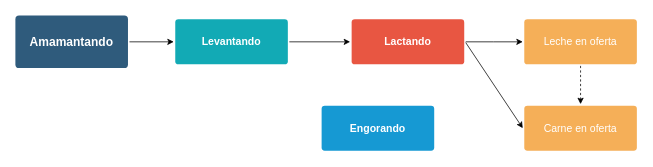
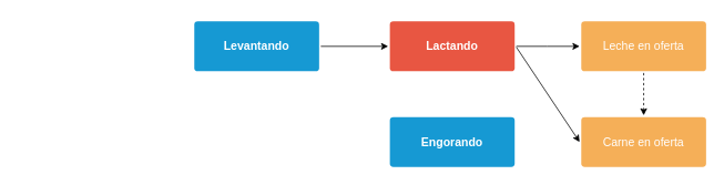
- <mxCell id="3" value="Amamantando" style="rounded=1;whiteSpace=wrap;html=1;shadow=0;labelBackgroundColor=none;strokeColor=none;strokeWidth=3;fillColor=#2F5B7C;fontFamily=Helvetica;fontSize=16;fontColor=#FFFFFF;align=center;fontStyle=1;spacing=5;arcSize=7;perimeterSpacing=2;" parent="1" vertex="1"><mxGeometry x="20" y="20" width="150" height="70" as="geometry" /></mxCell>
- <mxCell id="2" style="edgeStyle=orthogonalEdgeStyle;rounded=0;orthogonalLoop=1;jettySize=auto;html=1;exitX=1;exitY=0.5;exitDx=0;exitDy=0;entryX=0;entryY=0.5;entryDx=0;entryDy=0;fontColor=#FFFFFF;" edge="1" parent="1" source="3" target="11"><mxGeometry relative="1" as="geometry" /></mxCell>
- <mxCell id="11" value="Levantando" style="rounded=1;whiteSpace=wrap;html=1;shadow=0;labelBackgroundColor=none;strokeColor=none;strokeWidth=3;fillColor=#12aab5;fontFamily=Helvetica;fontSize=14;fontColor=#FFFFFF;align=center;spacing=5;fontStyle=1;arcSize=7;perimeterSpacing=2;" parent="1" vertex="1"><mxGeometry x="233" y="25" width="150" height="60" as="geometry" /></mxCell>
+ <mxCell id="11" value="Levantando" style="rounded=1;whiteSpace=wrap;html=1;shadow=0;labelBackgroundColor=none;strokeColor=none;strokeWidth=3;fillColor=#1699d3;fontFamily=Helvetica;fontSize=14;fontColor=#FFFFFF;align=center;spacing=5;fontStyle=1;arcSize=7;perimeterSpacing=2;" parent="1" vertex="1"><mxGeometry x="233" y="25" width="150" height="60" as="geometry" /></mxCell>
- <mxCell id="8" value="Engorando" style="rounded=1;whiteSpace=wrap;html=1;shadow=0;labelBackgroundColor=none;strokeColor=none;strokeWidth=3;fillColor=#1699d3;fontFamily=Helvetica;fontSize=14;fontColor=#FFFFFF;align=center;spacing=5;fontStyle=1;arcSize=7;perimeterSpacing=2;" parent="1" vertex="1"><mxGeometry x="428" y="140" width="150" height="60" as="geometry" /></mxCell>
+ <mxCell id="8" value="Engorando" style="rounded=1;whiteSpace=wrap;html=1;shadow=0;labelBackgroundColor=none;strokeColor=none;strokeWidth=3;fillColor=#1699d3;fontFamily=Helvetica;fontSize=14;fontColor=#FFFFFF;align=center;spacing=5;fontStyle=1;arcSize=7;perimeterSpacing=2;" parent="1" vertex="1"><mxGeometry x="468" y="140" width="150" height="60" as="geometry" /></mxCell>
